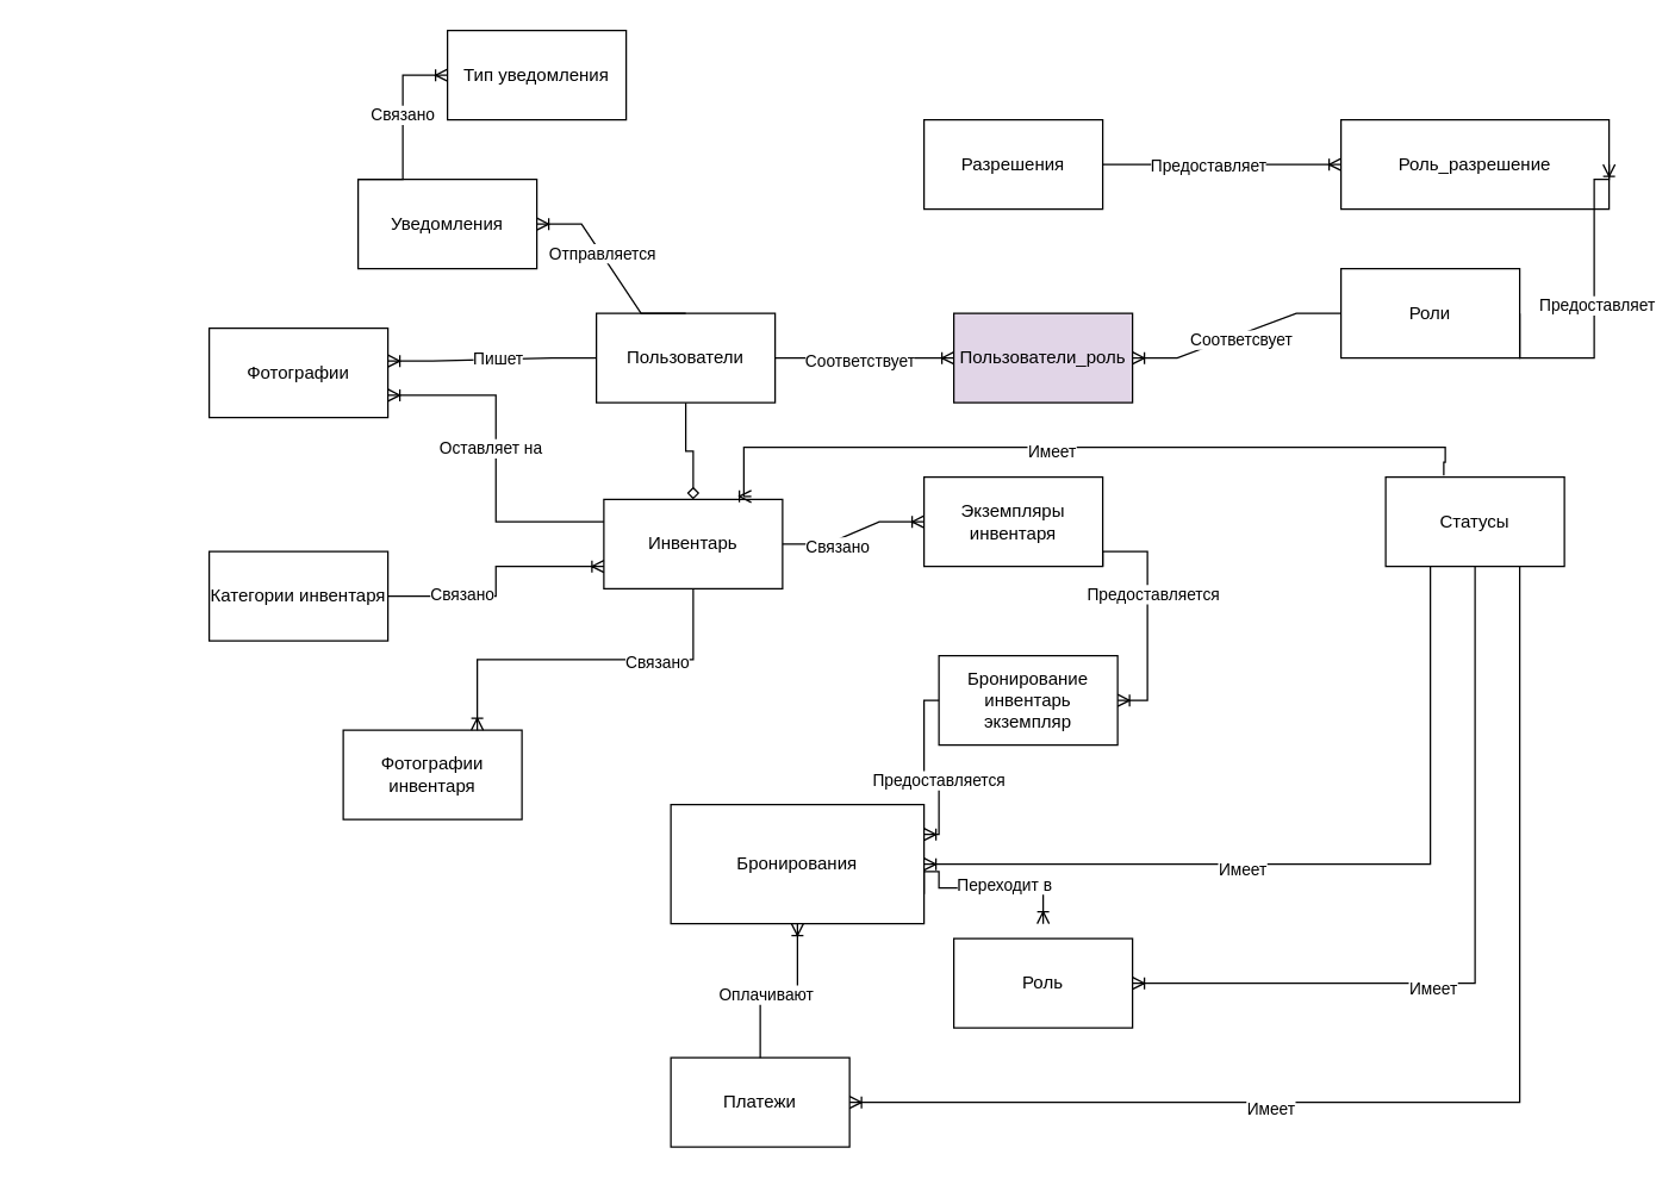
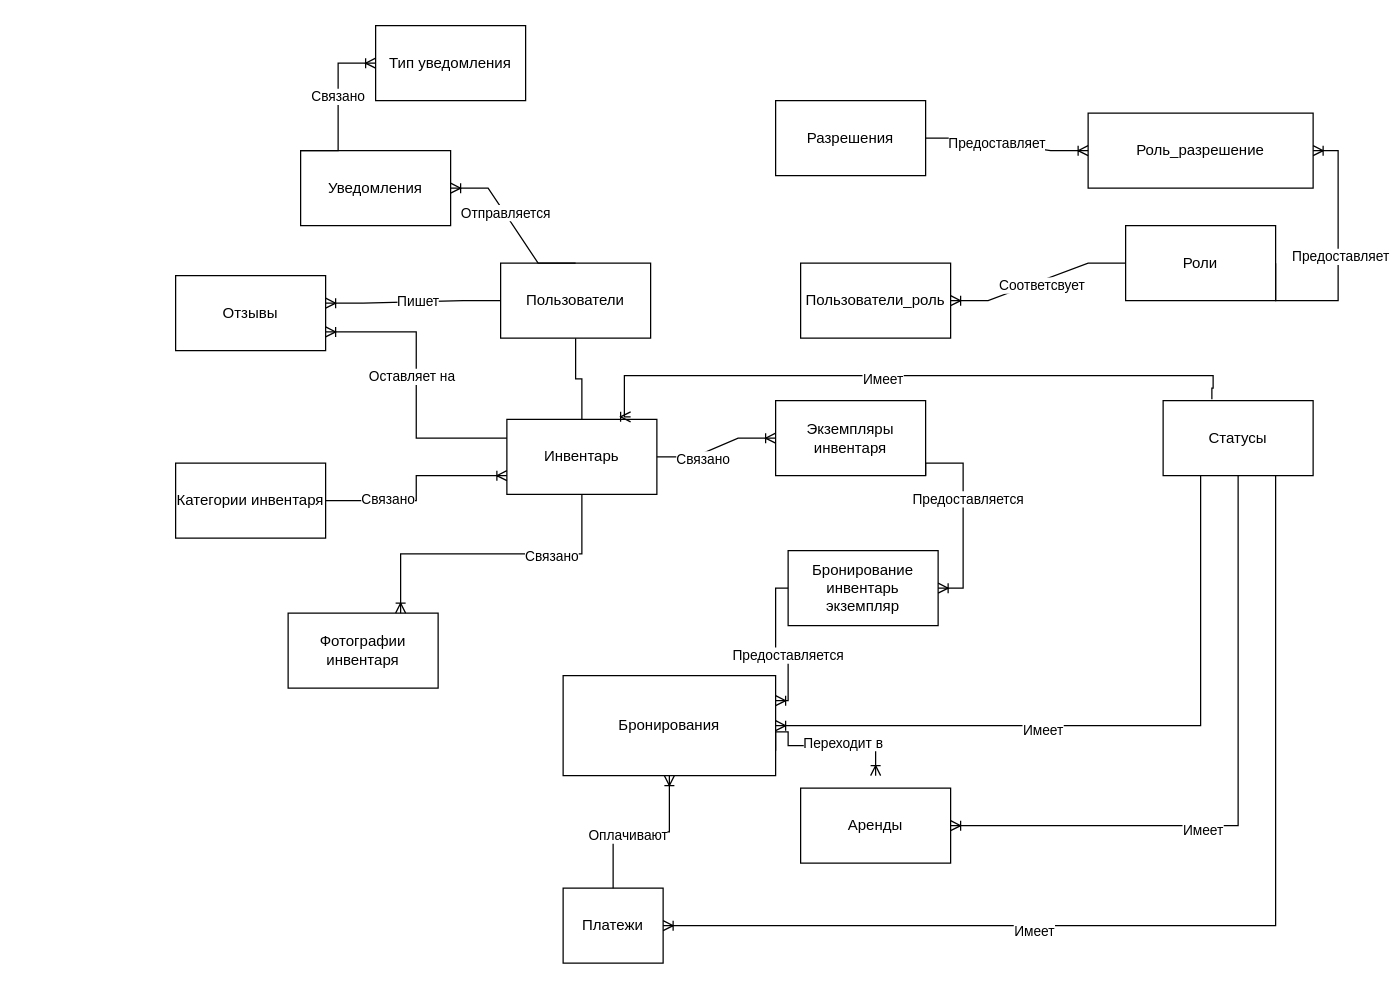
- <mxCell id="9" value="Роль_разрешение" style="rounded=0;whiteSpace=wrap;html=1;" parent="1" vertex="1"><mxGeometry x="900" y="80" width="180" height="60" as="geometry" /></mxCell>
+ <mxCell id="9" value="Роль_разрешение" style="rounded=0;whiteSpace=wrap;html=1;" parent="1" vertex="1"><mxGeometry x="870" y="90" width="180" height="60" as="geometry" /></mxCell>
- <mxCell id="23" value="" style="edgeStyle=entityRelationEdgeStyle;fontSize=12;html=1;endArrow=ERoneToMany;rounded=0;exitX=1;exitY=0.5;exitDx=0;exitDy=0;entryX=0;entryY=0.5;entryDx=0;entryDy=0;" parent="1" source="13" target="2" edge="1"><mxGeometry width="100" height="100" relative="1" as="geometry"><mxPoint x="590" y="290" as="sourcePoint" /><mxPoint x="690" y="190" as="targetPoint" /></mxGeometry></mxCell>
- <mxCell id="24" value="Соответствует" style="edgeLabel;html=1;align=center;verticalAlign=middle;resizable=0;points=[];" parent="23" vertex="1" connectable="0"><mxGeometry x="-0.075" y="-1" relative="1" as="geometry"><mxPoint as="offset" /></mxGeometry></mxCell>
- <mxCell id="2" value="Пользователи_роль" style="rounded=0;whiteSpace=wrap;html=1;fillColor=#e1d5e7;" parent="1" vertex="1"><mxGeometry x="640" y="210" width="120" height="60" as="geometry" /></mxCell>
+ <mxCell id="2" value="Пользователи_роль" style="rounded=0;whiteSpace=wrap;html=1;" parent="1" vertex="1"><mxGeometry x="640" y="210" width="120" height="60" as="geometry" /></mxCell>
- <mxCell id="6" value="Фотографии" style="rounded=0;whiteSpace=wrap;html=1;" parent="1" vertex="1"><mxGeometry x="140" y="220" width="120" height="60" as="geometry" /></mxCell>
+ <mxCell id="6" value="Отзывы" style="rounded=0;whiteSpace=wrap;html=1;" parent="1" vertex="1"><mxGeometry x="140" y="220" width="120" height="60" as="geometry" /></mxCell>
- <mxCell id="12" style="edgeStyle=orthogonalEdgeStyle;rounded=0;orthogonalLoop=1;jettySize=auto;html=1;endArrow=diamond;endFill=0;" parent="1" source="13" target="3" edge="1"><mxGeometry relative="1" as="geometry" /></mxCell>
+ <mxCell id="12" style="edgeStyle=orthogonalEdgeStyle;rounded=0;orthogonalLoop=1;jettySize=auto;html=1;endArrow=none;endFill=0;" parent="1" source="13" target="3" edge="1"><mxGeometry relative="1" as="geometry" /></mxCell>
- <mxCell id="46" value="Роль" style="rounded=0;whiteSpace=wrap;html=1;" parent="1" vertex="1"><mxGeometry x="640" y="630" width="120" height="60" as="geometry" /></mxCell>
+ <mxCell id="46" value="Аренды" style="rounded=0;whiteSpace=wrap;html=1;" parent="1" vertex="1"><mxGeometry x="640" y="630" width="120" height="60" as="geometry" /></mxCell>
- <mxCell id="7" value="Платежи" style="rounded=0;whiteSpace=wrap;html=1;" parent="1" vertex="1"><mxGeometry x="450" y="710" width="120" height="60" as="geometry" /></mxCell>
+ <mxCell id="7" value="Платежи" style="rounded=0;whiteSpace=wrap;html=1;" parent="1" vertex="1"><mxGeometry x="450" y="710" width="80" height="60" as="geometry" /></mxCell>
